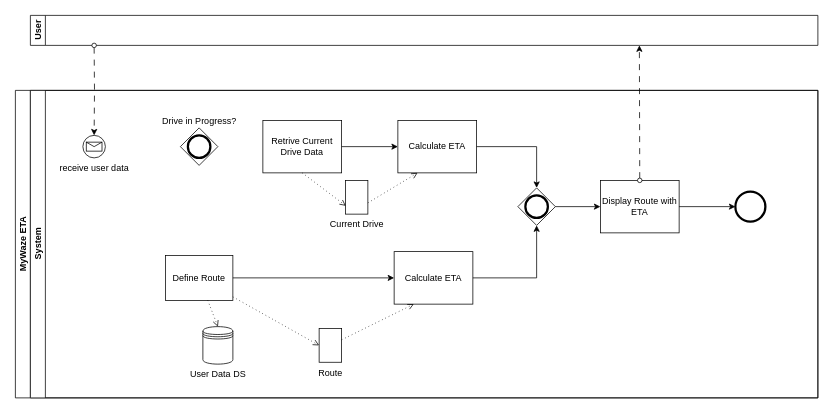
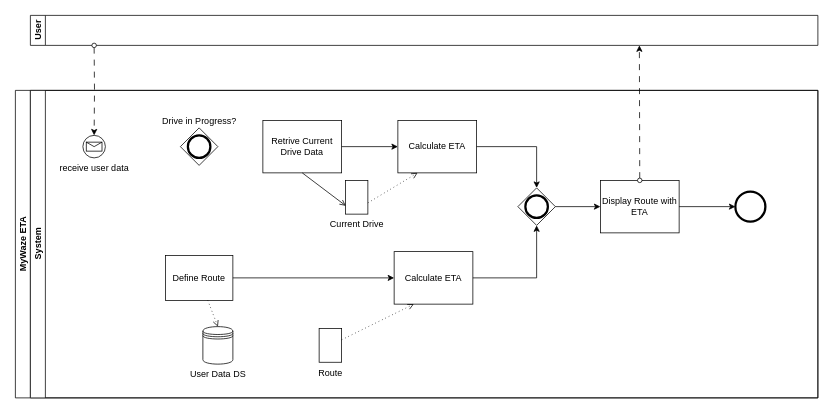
- <mxCell id="21" style="rounded=0;orthogonalLoop=1;jettySize=auto;html=1;entryX=0.018;entryY=0.752;entryDx=0;entryDy=0;entryPerimeter=0;exitX=0.5;exitY=1;exitDx=0;exitDy=0;exitPerimeter=0;dashed=1;dashPattern=1 4;endArrow=open;endFill=0;" edge="1" parent="4" source="11" target="20"><mxGeometry relative="1" as="geometry" /></mxCell>
+ <mxCell id="21" style="rounded=0;orthogonalLoop=1;jettySize=auto;html=1;entryX=0.018;entryY=0.752;entryDx=0;entryDy=0;entryPerimeter=0;exitX=0.5;exitY=1;exitDx=0;exitDy=0;exitPerimeter=0;dashed=0;dashPattern=1 4;endArrow=open;endFill=0;" edge="1" parent="4" source="11" target="20"><mxGeometry relative="1" as="geometry" /></mxCell>
- <mxCell id="24" style="rounded=0;orthogonalLoop=1;jettySize=auto;html=1;entryX=0;entryY=0.5;entryDx=0;entryDy=0;entryPerimeter=0;dashed=1;dashPattern=1 4;endArrow=open;endFill=0;" edge="1" parent="4" source="6" target="23"><mxGeometry relative="1" as="geometry" /></mxCell>
